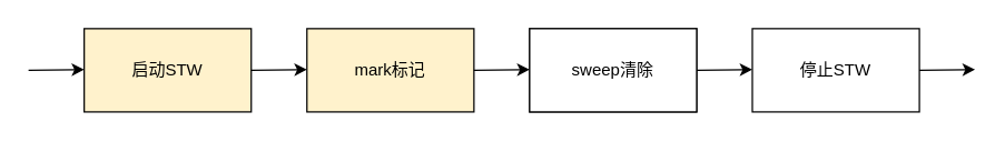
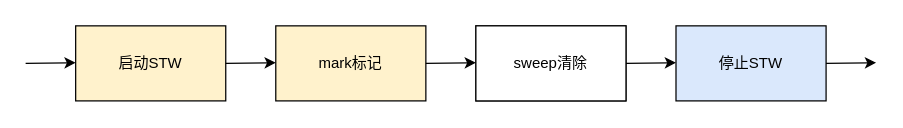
- <mxCell id="6" value="停止STW" style="rounded=0;whiteSpace=wrap;html=1;" vertex="1" parent="1"><mxGeometry x="540" y="20" width="120" height="60" as="geometry" /></mxCell>
+ <mxCell id="6" value="停止STW" style="rounded=0;whiteSpace=wrap;html=1;fillColor=#dae8fc;" vertex="1" parent="1"><mxGeometry x="540" y="20" width="120" height="60" as="geometry" /></mxCell>
